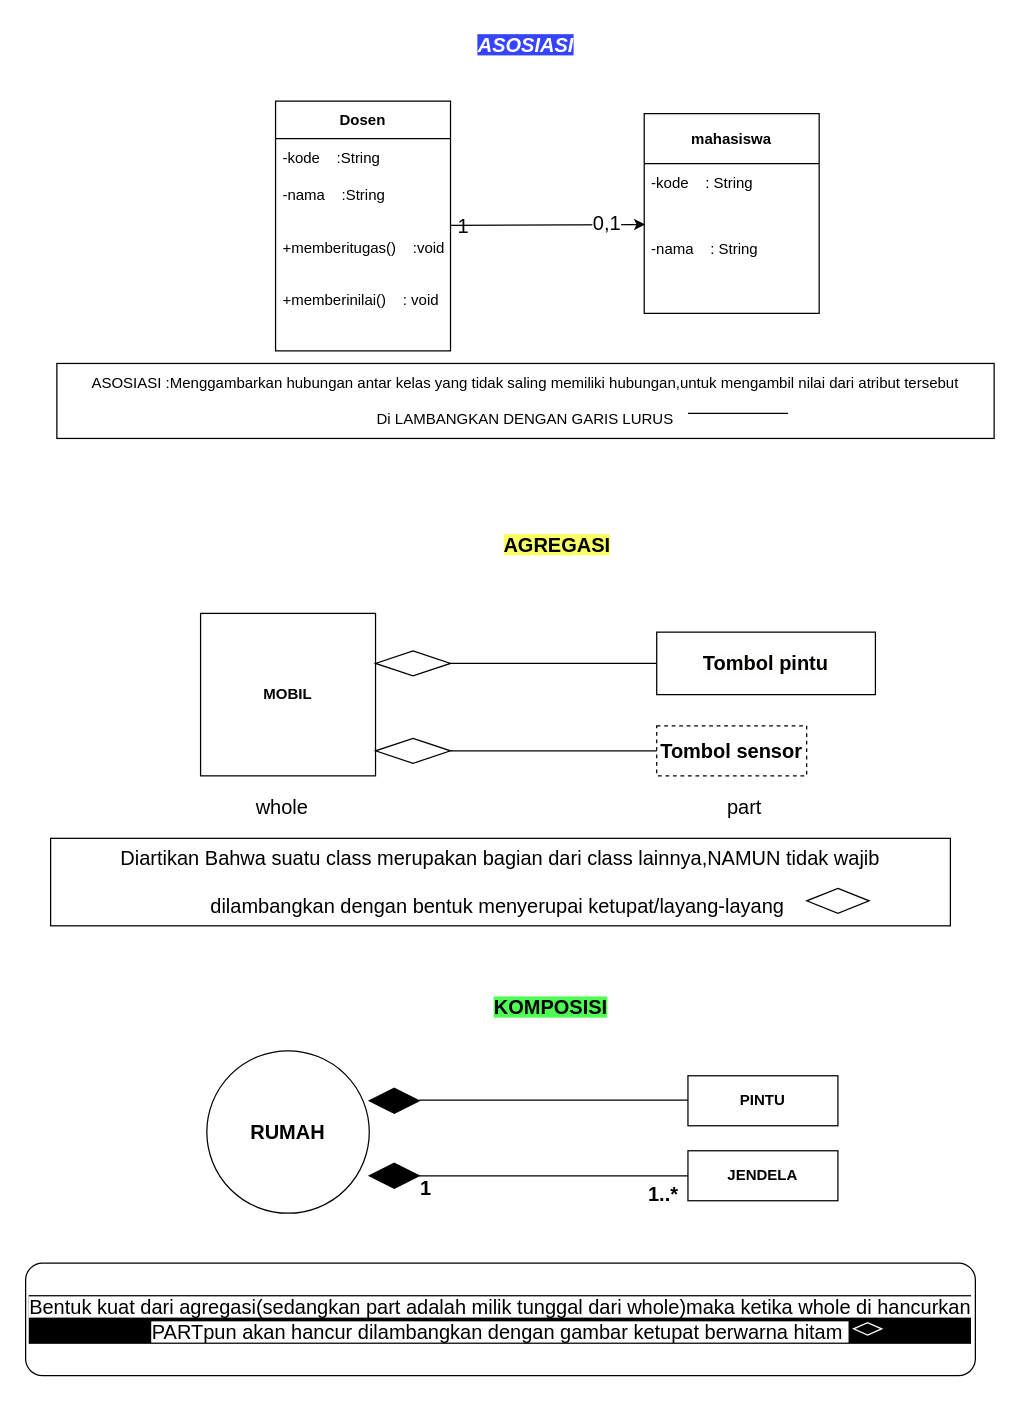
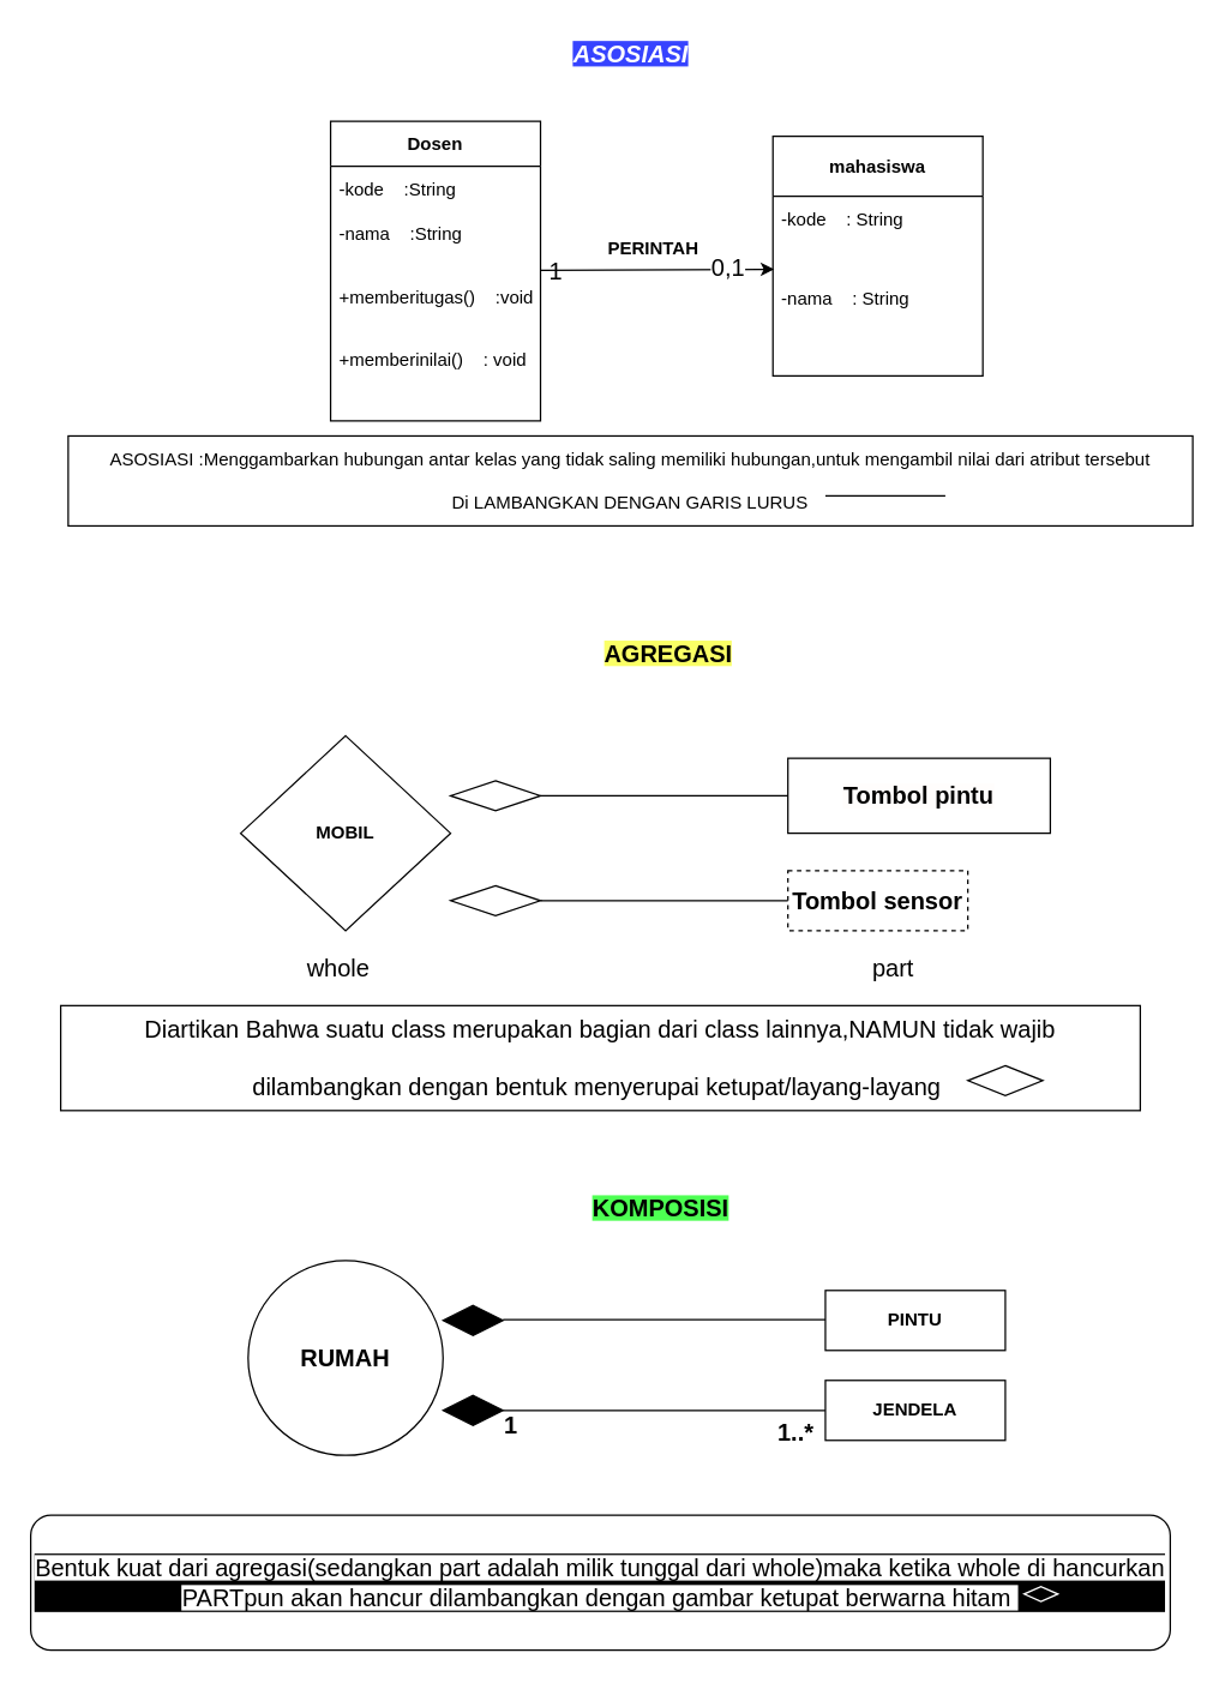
+ <mxCell id="12" value="&lt;b&gt;PERINTAH&lt;/b&gt;" style="text;html=1;align=center;verticalAlign=middle;resizable=0;points=[];autosize=1;strokeColor=none;fillColor=none;rounded=0;" vertex="1" parent="1"><mxGeometry x="395" y="150" width="80" height="30" as="geometry" /></mxCell>
- <mxCell id="15" value="&lt;b&gt;MOBIL&lt;/b&gt;" style="whiteSpace=wrap;html=1;rounded=0;" vertex="1" parent="1"><mxGeometry x="160" y="490" width="140" height="130" as="geometry" /></mxCell>
+ <mxCell id="15" value="&lt;b&gt;MOBIL&lt;/b&gt;" style="rhombus;whiteSpace=wrap;html=1;" vertex="1" parent="1"><mxGeometry x="160" y="490" width="140" height="130" as="geometry" /></mxCell>
